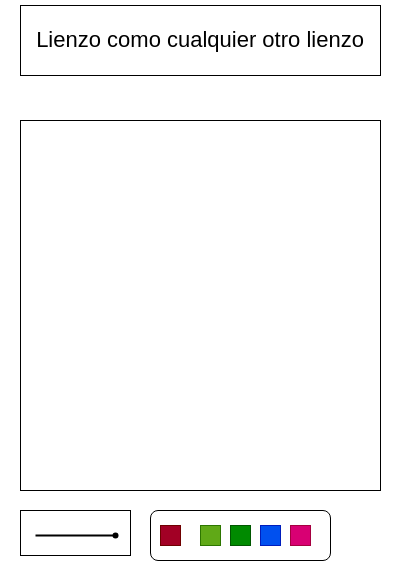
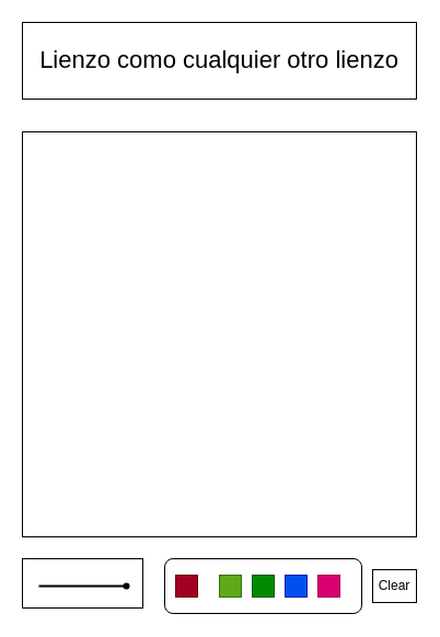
- <mxCell id="3" value="Lienzo como cualquier otro lienzo" style="rounded=0;whiteSpace=wrap;html=1;fontSize=22;fontStyle=0" parent="1" vertex="1"><mxGeometry x="20" y="5" width="360" height="70" as="geometry" /></mxCell>
+ <mxCell id="3" value="Lienzo como cualquier otro lienzo" style="rounded=0;whiteSpace=wrap;html=1;fontSize=22;fontStyle=0" parent="1" vertex="1"><mxGeometry x="20" y="20" width="360" height="70" as="geometry" /></mxCell>
+ <mxCell id="13" value="Clear" style="rounded=0;whiteSpace=wrap;html=1;fontSize=12;" vertex="1" parent="1"><mxGeometry x="340" y="520" width="40" height="30" as="geometry" /></mxCell>
